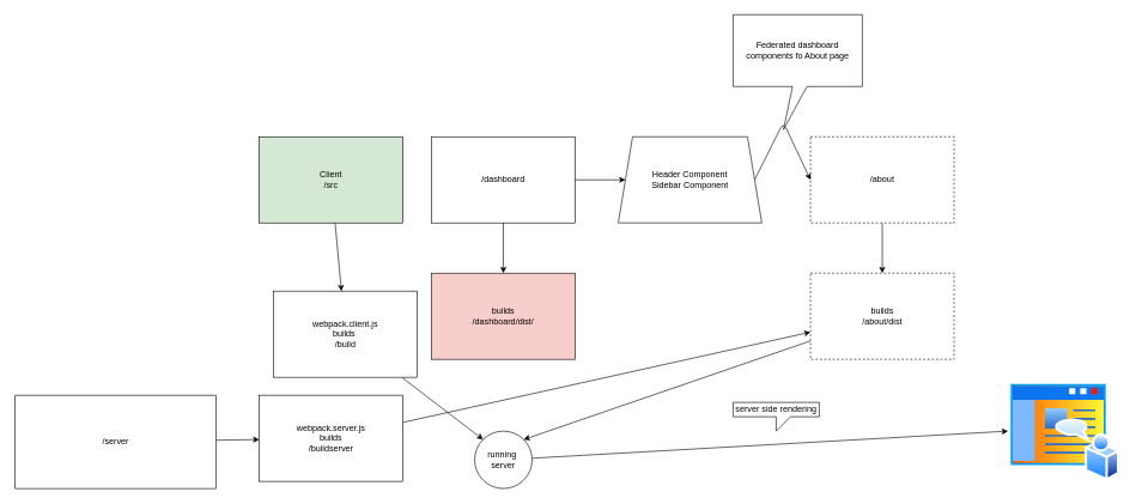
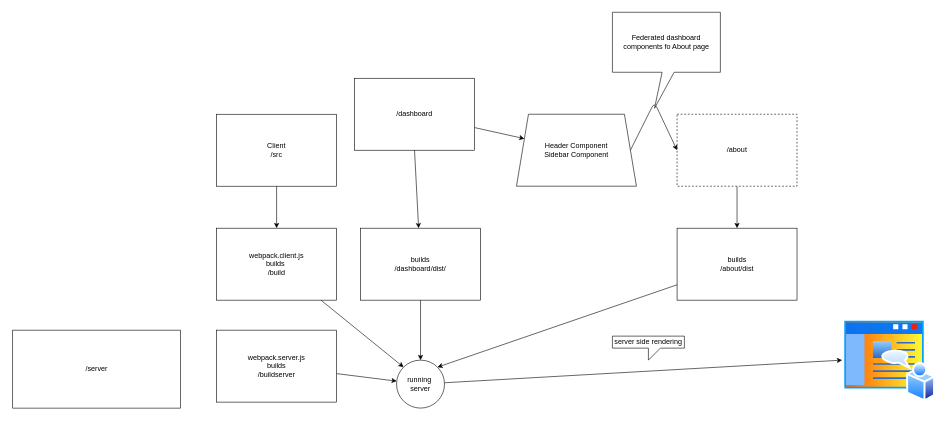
- <mxCell id="5" value="Client&lt;br&gt;/src" style="rounded=0;whiteSpace=wrap;html=1;fillColor=#d5e8d4;" vertex="1" parent="1"><mxGeometry x="360" y="190" width="200" height="120" as="geometry" /></mxCell>
+ <mxCell id="5" value="Client&lt;br&gt;/src" style="rounded=0;whiteSpace=wrap;html=1;" vertex="1" parent="1"><mxGeometry x="360" y="190" width="200" height="120" as="geometry" /></mxCell>
- <mxCell id="7" value="/dashboard" style="rounded=0;whiteSpace=wrap;html=1;" vertex="1" parent="1"><mxGeometry x="600" y="190" width="200" height="120" as="geometry" /></mxCell>
+ <mxCell id="7" value="/dashboard" style="rounded=0;whiteSpace=wrap;html=1;" vertex="1" parent="1"><mxGeometry x="590" y="130" width="200" height="120" as="geometry" /></mxCell>
- <mxCell id="13" value="builds&lt;br&gt;/dashboard/dist/" style="rounded=0;whiteSpace=wrap;html=1;fillColor=#f8cecc;" vertex="1" parent="1"><mxGeometry x="600" y="380" width="200" height="120" as="geometry" /></mxCell>
+ <mxCell id="13" value="builds&lt;br&gt;/dashboard/dist/" style="rounded=0;whiteSpace=wrap;html=1;" vertex="1" parent="1"><mxGeometry x="600" y="380" width="200" height="120" as="geometry" /></mxCell>
- <mxCell id="17" value="builds&lt;br&gt;/about/dist" style="rounded=0;whiteSpace=wrap;html=1;dashed=1;" vertex="1" parent="1"><mxGeometry x="1127.78" y="380" width="200" height="120" as="geometry" /></mxCell>
+ <mxCell id="17" value="builds&lt;br&gt;/about/dist" style="rounded=0;whiteSpace=wrap;html=1;" vertex="1" parent="1"><mxGeometry x="1127.78" y="380" width="200" height="120" as="geometry" /></mxCell>
- <mxCell id="11" value="webpack.client.js&lt;br&gt;builds&amp;nbsp;&lt;br&gt;/build" style="rounded=0;whiteSpace=wrap;html=1;" vertex="1" parent="1"><mxGeometry x="380" y="405" width="200" height="120" as="geometry" /></mxCell>
+ <mxCell id="11" value="webpack.client.js&lt;br&gt;builds&amp;nbsp;&lt;br&gt;/build" style="rounded=0;whiteSpace=wrap;html=1;" vertex="1" parent="1"><mxGeometry x="360" y="380" width="200" height="120" as="geometry" /></mxCell>
- <mxCell id="14" value="" style="edgeStyle=none;html=1;" edge="1" parent="1" source="15" target="17"><mxGeometry relative="1" as="geometry" /></mxCell>
+ <mxCell id="14" value="" style="edgeStyle=none;html=1;" edge="1" parent="1" source="15" target="19"><mxGeometry relative="1" as="geometry" /></mxCell>
+ <mxCell id="12" style="edgeStyle=none;html=1;entryX=0.5;entryY=0;entryDx=0;entryDy=0;" edge="1" parent="1" source="13" target="19"><mxGeometry relative="1" as="geometry" /></mxCell>
- <mxCell id="2" style="edgeStyle=none;html=1;" edge="1" parent="1" source="3" target="15"><mxGeometry relative="1" as="geometry" /></mxCell>
